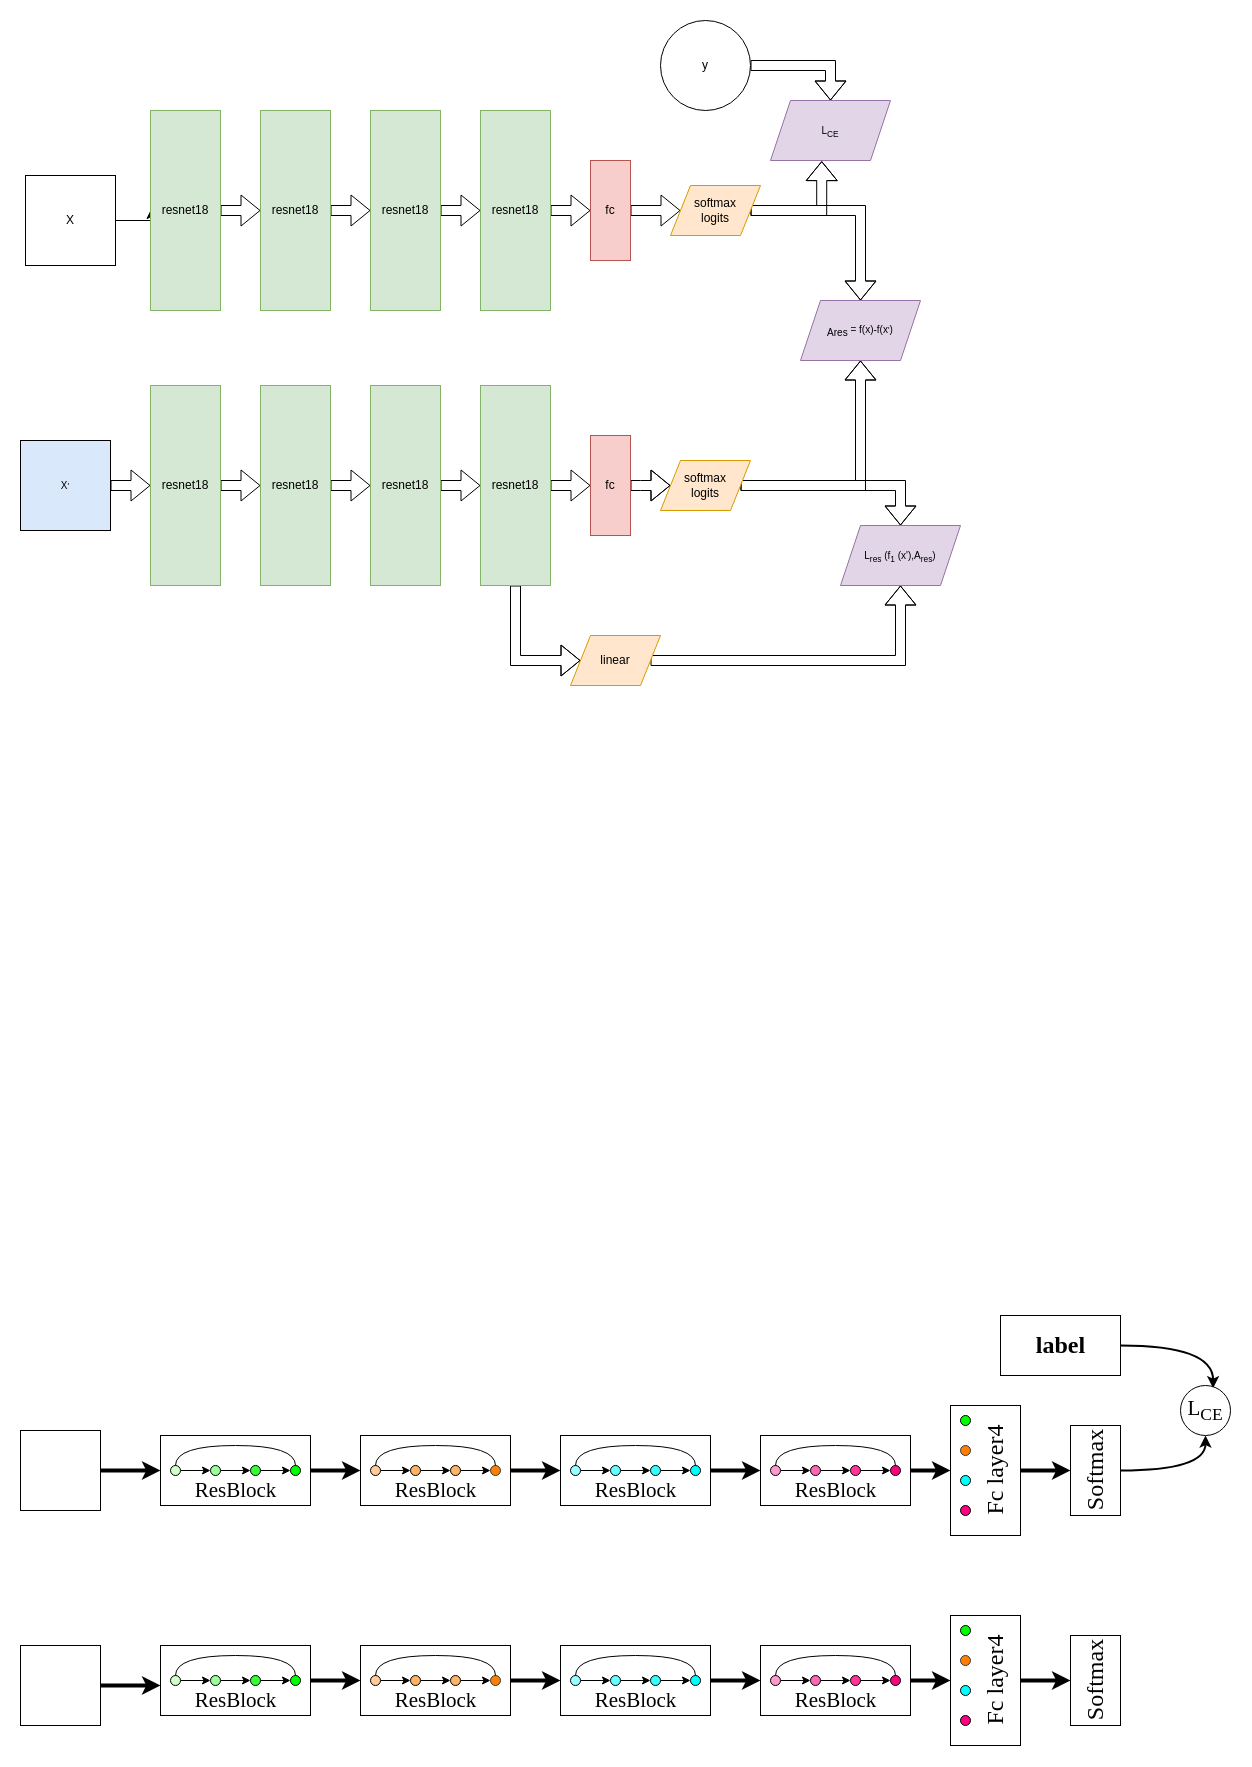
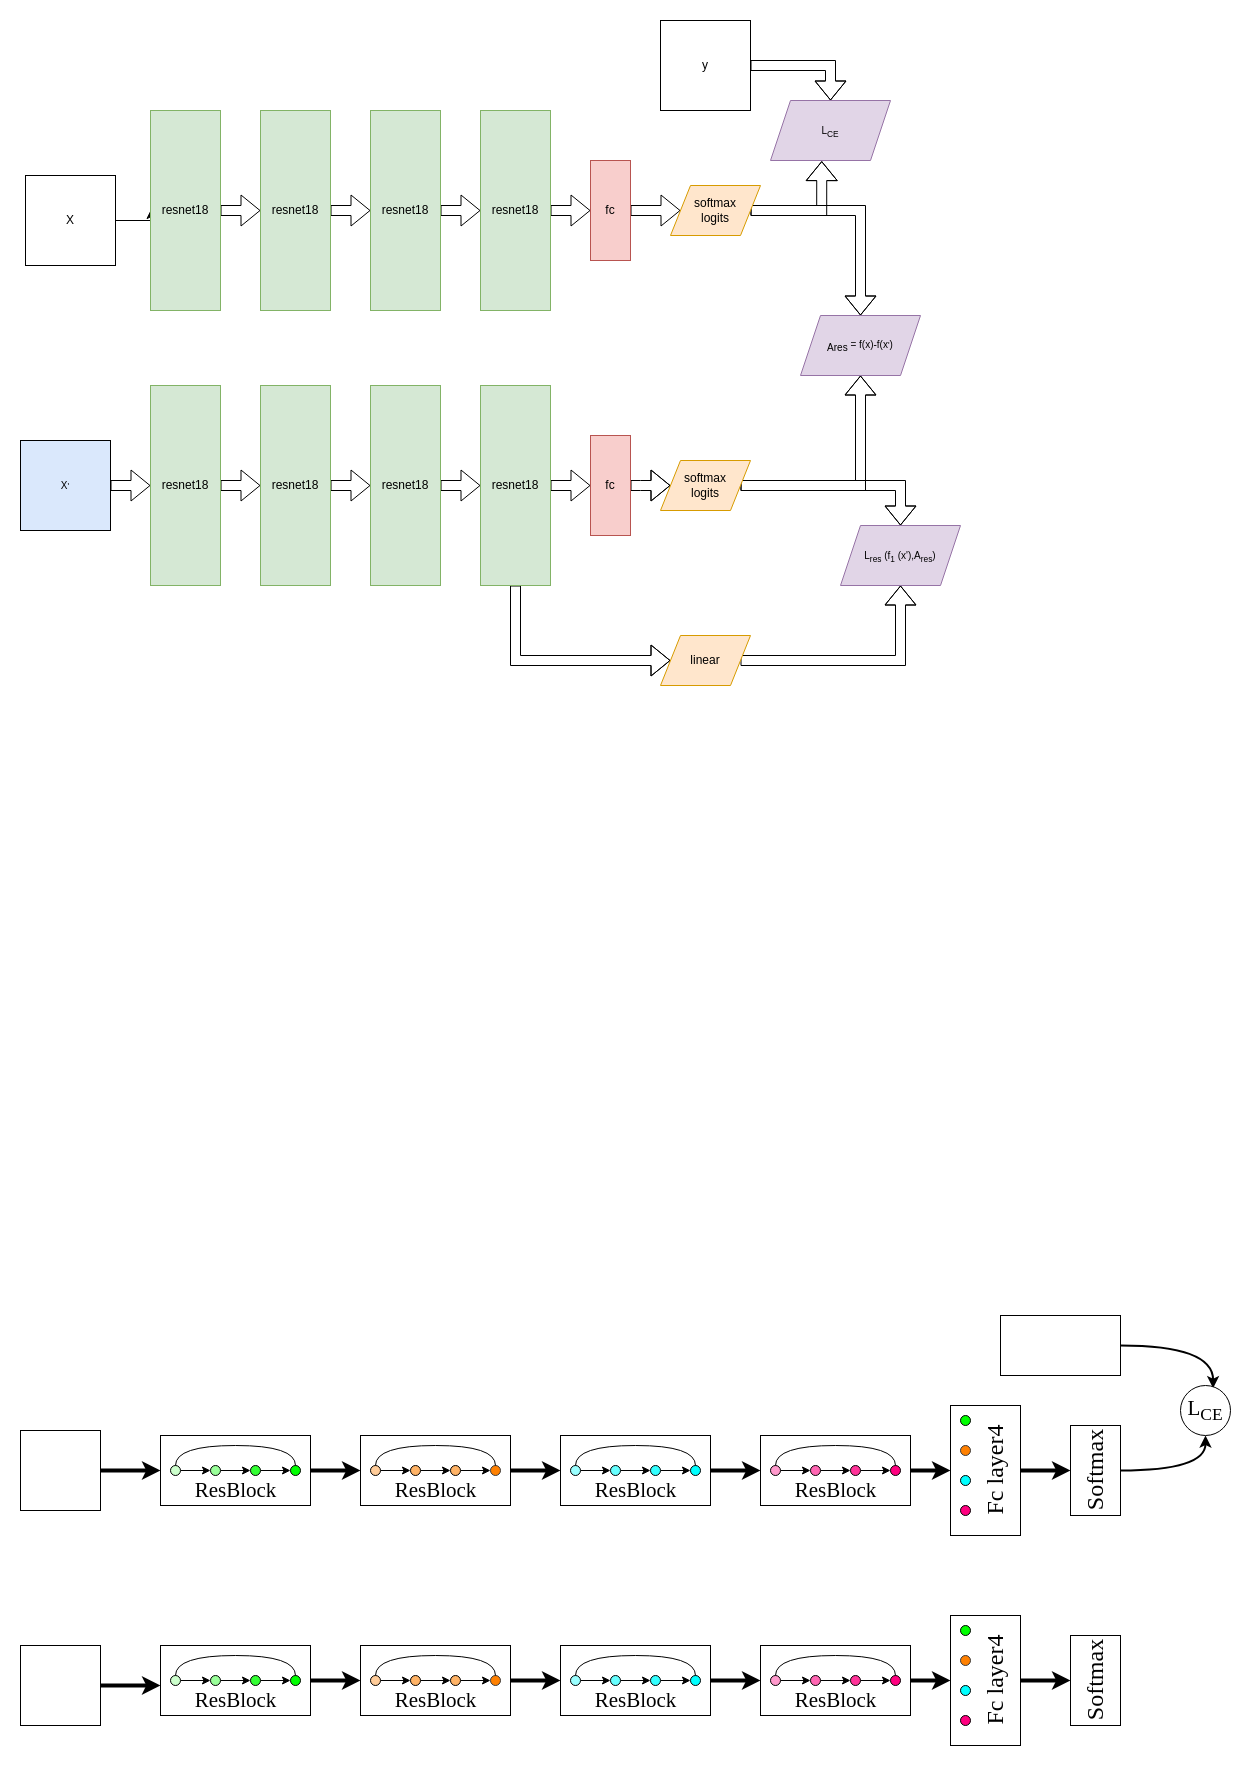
- <mxCell id="23" value="y" style="ellipse;whiteSpace=wrap;html=1;" vertex="1" parent="1"><mxGeometry x="660" y="20" width="90" height="90" as="geometry" /></mxCell>
+ <mxCell id="23" value="y" style="rounded=0;whiteSpace=wrap;html=1;" vertex="1" parent="1"><mxGeometry x="660" y="20" width="90" height="90" as="geometry" /></mxCell>
- <mxCell id="44" value="&lt;sub&gt;&lt;span style=&quot;font-size: 10px&quot;&gt;Ares&lt;/span&gt;&lt;/sub&gt;&lt;span style=&quot;font-size: 10px&quot;&gt;&amp;nbsp;= f(x)-f(x&lt;/span&gt;&lt;span style=&quot;font-size: 8.333px&quot;&gt;'&lt;/span&gt;&lt;span style=&quot;font-size: 10px&quot;&gt;)&lt;/span&gt;" style="shape=parallelogram;perimeter=parallelogramPerimeter;whiteSpace=wrap;html=1;fixedSize=1;fillColor=#e1d5e7;strokeColor=#9673a6;" vertex="1" parent="1"><mxGeometry x="800" y="300" width="120" height="60" as="geometry" /></mxCell>
+ <mxCell id="44" value="&lt;sub&gt;&lt;span style=&quot;font-size: 10px&quot;&gt;Ares&lt;/span&gt;&lt;/sub&gt;&lt;span style=&quot;font-size: 10px&quot;&gt;&amp;nbsp;= f(x)-f(x&lt;/span&gt;&lt;span style=&quot;font-size: 8.333px&quot;&gt;'&lt;/span&gt;&lt;span style=&quot;font-size: 10px&quot;&gt;)&lt;/span&gt;" style="shape=parallelogram;perimeter=parallelogramPerimeter;whiteSpace=wrap;html=1;fixedSize=1;fillColor=#e1d5e7;strokeColor=#9673a6;" vertex="1" parent="1"><mxGeometry x="800" y="315" width="120" height="60" as="geometry" /></mxCell>
- <mxCell id="42" value="linear" style="shape=parallelogram;perimeter=parallelogramPerimeter;whiteSpace=wrap;html=1;fixedSize=1;fillColor=#ffe6cc;strokeColor=#d79b00;" vertex="1" parent="1"><mxGeometry x="570" y="635" width="90" height="50" as="geometry" /></mxCell>
+ <mxCell id="42" value="linear" style="shape=parallelogram;perimeter=parallelogramPerimeter;whiteSpace=wrap;html=1;fixedSize=1;fillColor=#ffe6cc;strokeColor=#d79b00;" vertex="1" parent="1"><mxGeometry x="660" y="635" width="90" height="50" as="geometry" /></mxCell>
- <mxCell id="155" value="label" style="text;strokeColor=none;fillColor=none;html=1;fontSize=24;fontStyle=1;verticalAlign=middle;align=center;fontFamily=Times New Roman;" vertex="1" parent="1"><mxGeometry x="1010" y="1325" width="100" height="40" as="geometry" /></mxCell>
